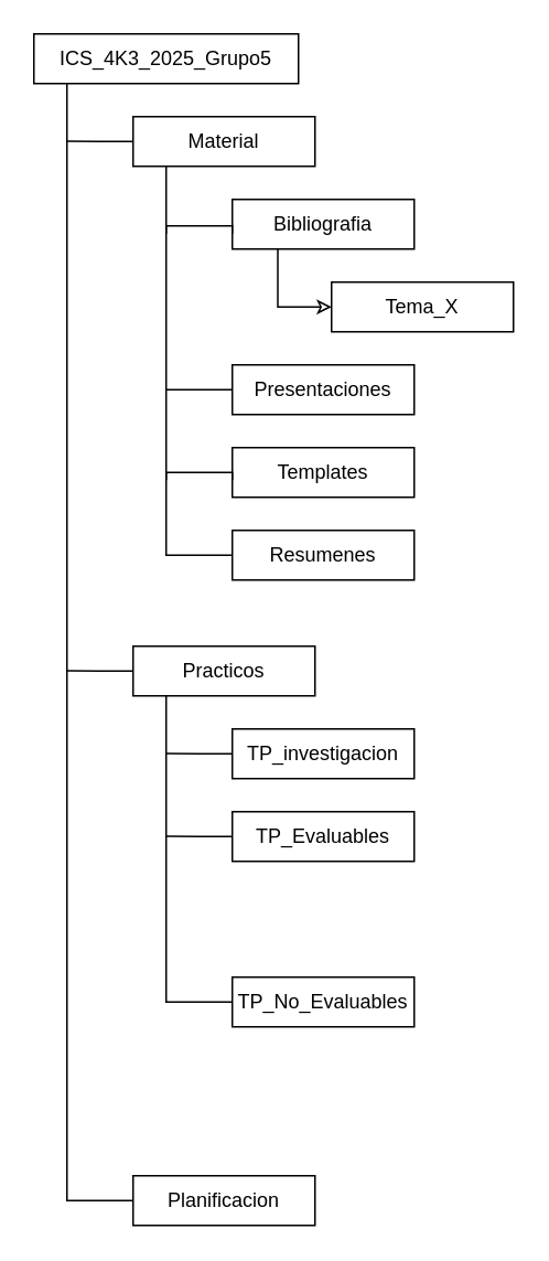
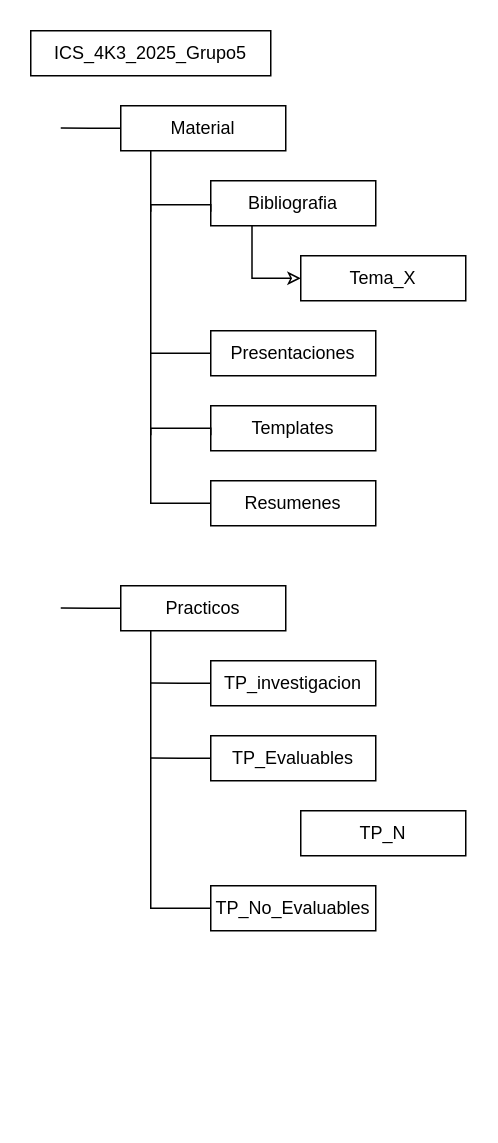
- <mxCell id="10" style="edgeStyle=orthogonalEdgeStyle;rounded=0;orthogonalLoop=1;jettySize=auto;html=1;exitX=0;exitY=0.5;exitDx=0;exitDy=0;entryX=0.125;entryY=1;entryDx=0;entryDy=0;entryPerimeter=0;endArrow=none;endFill=0;" edge="1" parent="1" source="11" target="2"><mxGeometry relative="1" as="geometry"><Array as="points"><mxPoint x="40" y="725" /></Array></mxGeometry></mxCell>
+ <mxCell id="24" value="TP_N" style="html=1;whiteSpace=wrap;" vertex="1" parent="1"><mxGeometry x="200" y="540" width="110" height="30" as="geometry" /></mxCell>
- <mxCell id="11" value="Planificacion" style="html=1;whiteSpace=wrap;" vertex="1" parent="1"><mxGeometry x="80" y="710" width="110" height="30" as="geometry" /></mxCell>
